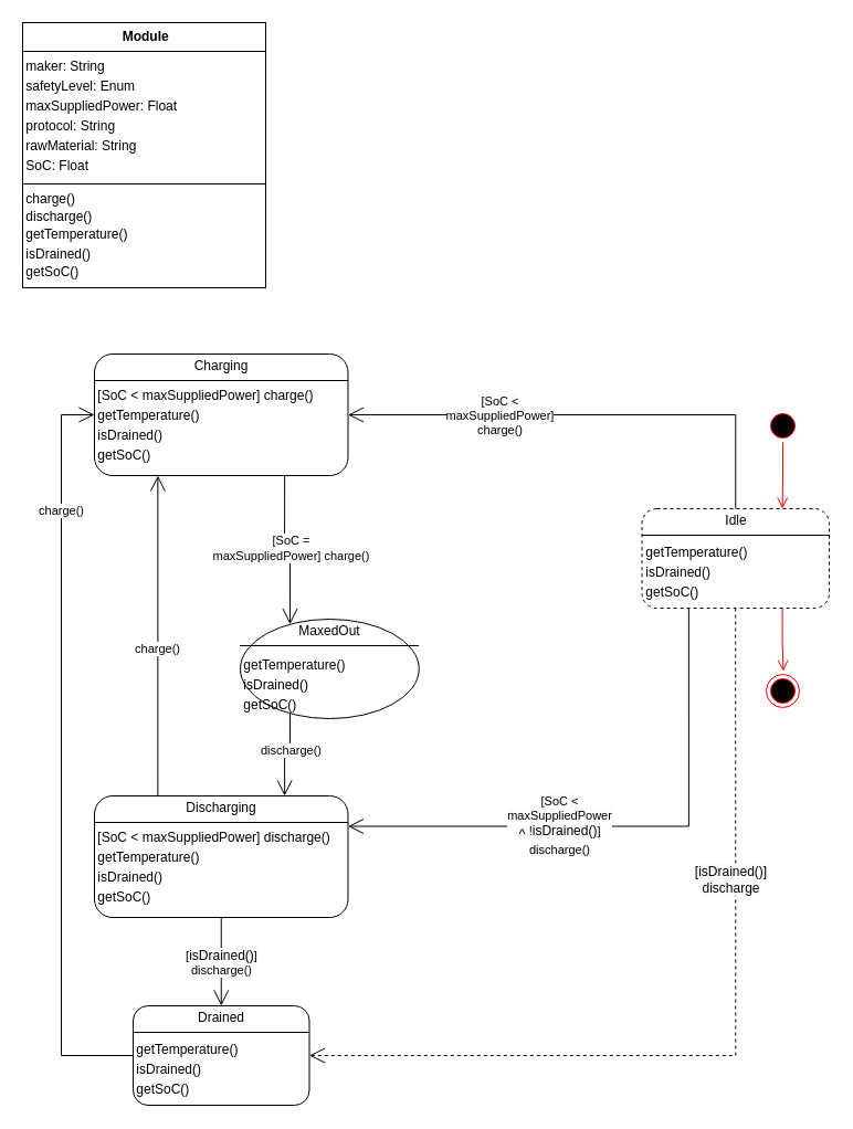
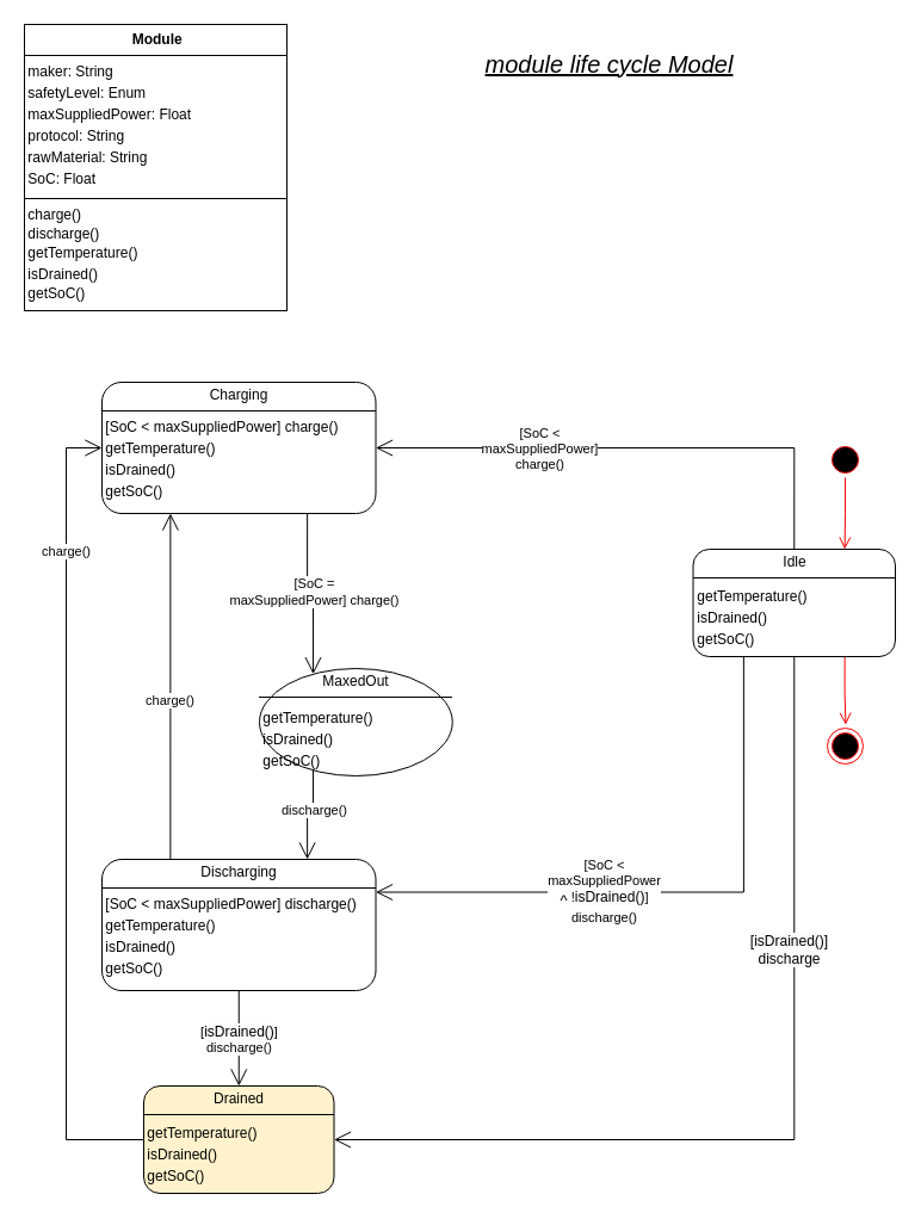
+ <mxCell id="3" value="module life cycle Model" style="text;html=1;align=center;verticalAlign=middle;resizable=0;points=[];autosize=1;strokeColor=none;fillColor=none;fontStyle=6;fontSize=20;" vertex="1" parent="1"><mxGeometry x="395" y="33" width="230" height="40" as="geometry" /></mxCell>
- <mxCell id="12" value="&lt;p style=&quot;margin:0px;margin-top:4px;text-align:center;&quot;&gt;Idle&lt;/p&gt;&lt;hr size=&quot;1&quot; style=&quot;border-style:solid;&quot;&gt;&lt;div style=&quot;height:2px;&quot;&gt;&lt;div style=&quot;height: 2px;&quot;&gt;&lt;span style=&quot;background-color: initial;&quot;&gt;&lt;br&gt;&lt;/span&gt;&lt;/div&gt;&lt;div style=&quot;height: 2px;&quot;&gt;&lt;span style=&quot;background-color: initial;&quot;&gt;&amp;nbsp;getTemperature()&lt;/span&gt;&lt;/div&gt;&lt;div style=&quot;height: 2px;&quot;&gt;&lt;br&gt;&lt;/div&gt;&lt;div style=&quot;height: 2px;&quot;&gt;&lt;br&gt;&lt;/div&gt;&lt;div style=&quot;height: 2px;&quot;&gt;&lt;br&gt;&lt;/div&gt;&lt;div style=&quot;height: 2px;&quot;&gt;&lt;br&gt;&lt;/div&gt;&lt;div style=&quot;height: 2px;&quot;&gt;&lt;br&gt;&lt;/div&gt;&lt;div style=&quot;height: 2px;&quot;&gt;&lt;br&gt;&lt;/div&gt;&lt;div style=&quot;height: 2px;&quot;&gt;&amp;nbsp;&lt;/div&gt;&lt;div style=&quot;height: 2px;&quot;&gt;&lt;br&gt;&lt;/div&gt;&lt;div style=&quot;height: 2px;&quot;&gt;&amp;nbsp;isDrained()&lt;/div&gt;&lt;div style=&quot;height: 2px;&quot;&gt;&lt;br&gt;&lt;/div&gt;&lt;div style=&quot;height: 2px;&quot;&gt;&lt;br&gt;&lt;/div&gt;&lt;div style=&quot;height: 2px;&quot;&gt;&lt;br&gt;&lt;/div&gt;&lt;div style=&quot;height: 2px;&quot;&gt;&lt;br&gt;&lt;/div&gt;&lt;div style=&quot;height: 2px;&quot;&gt;&lt;br&gt;&lt;/div&gt;&lt;div style=&quot;height: 2px;&quot;&gt;&lt;br&gt;&lt;/div&gt;&lt;div style=&quot;height: 2px;&quot;&gt;&lt;br&gt;&lt;/div&gt;&lt;div style=&quot;height: 2px;&quot;&gt;&lt;br&gt;&lt;/div&gt;&lt;div style=&quot;height: 2px;&quot;&gt;&amp;nbsp;getSoC()&lt;/div&gt;&lt;/div&gt;" style="verticalAlign=top;align=left;overflow=fill;html=1;whiteSpace=wrap;rounded=1;dashed=1;" vertex="1" parent="1"><mxGeometry x="580.5" y="460" width="169.5" height="90" as="geometry" /></mxCell>
+ <mxCell id="12" value="&lt;p style=&quot;margin:0px;margin-top:4px;text-align:center;&quot;&gt;Idle&lt;/p&gt;&lt;hr size=&quot;1&quot; style=&quot;border-style:solid;&quot;&gt;&lt;div style=&quot;height:2px;&quot;&gt;&lt;div style=&quot;height: 2px;&quot;&gt;&lt;span style=&quot;background-color: initial;&quot;&gt;&lt;br&gt;&lt;/span&gt;&lt;/div&gt;&lt;div style=&quot;height: 2px;&quot;&gt;&lt;span style=&quot;background-color: initial;&quot;&gt;&amp;nbsp;getTemperature()&lt;/span&gt;&lt;/div&gt;&lt;div style=&quot;height: 2px;&quot;&gt;&lt;br&gt;&lt;/div&gt;&lt;div style=&quot;height: 2px;&quot;&gt;&lt;br&gt;&lt;/div&gt;&lt;div style=&quot;height: 2px;&quot;&gt;&lt;br&gt;&lt;/div&gt;&lt;div style=&quot;height: 2px;&quot;&gt;&lt;br&gt;&lt;/div&gt;&lt;div style=&quot;height: 2px;&quot;&gt;&lt;br&gt;&lt;/div&gt;&lt;div style=&quot;height: 2px;&quot;&gt;&lt;br&gt;&lt;/div&gt;&lt;div style=&quot;height: 2px;&quot;&gt;&amp;nbsp;&lt;/div&gt;&lt;div style=&quot;height: 2px;&quot;&gt;&lt;br&gt;&lt;/div&gt;&lt;div style=&quot;height: 2px;&quot;&gt;&amp;nbsp;isDrained()&lt;/div&gt;&lt;div style=&quot;height: 2px;&quot;&gt;&lt;br&gt;&lt;/div&gt;&lt;div style=&quot;height: 2px;&quot;&gt;&lt;br&gt;&lt;/div&gt;&lt;div style=&quot;height: 2px;&quot;&gt;&lt;br&gt;&lt;/div&gt;&lt;div style=&quot;height: 2px;&quot;&gt;&lt;br&gt;&lt;/div&gt;&lt;div style=&quot;height: 2px;&quot;&gt;&lt;br&gt;&lt;/div&gt;&lt;div style=&quot;height: 2px;&quot;&gt;&lt;br&gt;&lt;/div&gt;&lt;div style=&quot;height: 2px;&quot;&gt;&lt;br&gt;&lt;/div&gt;&lt;div style=&quot;height: 2px;&quot;&gt;&lt;br&gt;&lt;/div&gt;&lt;div style=&quot;height: 2px;&quot;&gt;&amp;nbsp;getSoC()&lt;/div&gt;&lt;/div&gt;" style="verticalAlign=top;align=left;overflow=fill;html=1;whiteSpace=wrap;rounded=1;" vertex="1" parent="1"><mxGeometry x="580.5" y="460" width="169.5" height="90" as="geometry" /></mxCell>
- <mxCell id="15" value="&lt;p style=&quot;margin:0px;margin-top:4px;text-align:center;&quot;&gt;Drained&lt;/p&gt;&lt;hr size=&quot;1&quot; style=&quot;border-style:solid;&quot;&gt;&lt;div style=&quot;height:2px;&quot;&gt;&lt;div style=&quot;height: 2px;&quot;&gt;&lt;span style=&quot;background-color: initial;&quot;&gt;&amp;nbsp;&lt;/span&gt;&lt;/div&gt;&lt;div style=&quot;height: 2px;&quot;&gt;&amp;nbsp;getTemperature()&lt;/div&gt;&lt;div style=&quot;height: 2px;&quot;&gt;&lt;br&gt;&lt;/div&gt;&lt;div style=&quot;height: 2px;&quot;&gt;&lt;br&gt;&lt;/div&gt;&lt;div style=&quot;height: 2px;&quot;&gt;&lt;br&gt;&lt;/div&gt;&lt;div style=&quot;height: 2px;&quot;&gt;&lt;br&gt;&lt;/div&gt;&lt;div style=&quot;height: 2px;&quot;&gt;&lt;br&gt;&lt;/div&gt;&lt;div style=&quot;height: 2px;&quot;&gt;&lt;br&gt;&lt;/div&gt;&lt;div style=&quot;height: 2px;&quot;&gt;&amp;nbsp;&lt;/div&gt;&lt;div style=&quot;height: 2px;&quot;&gt;&lt;br&gt;&lt;/div&gt;&lt;div style=&quot;height: 2px;&quot;&gt;&amp;nbsp;isDrained()&lt;/div&gt;&lt;div style=&quot;height: 2px;&quot;&gt;&lt;br&gt;&lt;/div&gt;&lt;div style=&quot;height: 2px;&quot;&gt;&lt;br&gt;&lt;/div&gt;&lt;div style=&quot;height: 2px;&quot;&gt;&lt;br&gt;&lt;/div&gt;&lt;div style=&quot;height: 2px;&quot;&gt;&lt;br&gt;&lt;/div&gt;&lt;div style=&quot;height: 2px;&quot;&gt;&lt;br&gt;&lt;/div&gt;&lt;div style=&quot;height: 2px;&quot;&gt;&lt;br&gt;&lt;/div&gt;&lt;div style=&quot;height: 2px;&quot;&gt;&lt;br&gt;&lt;/div&gt;&lt;div style=&quot;height: 2px;&quot;&gt;&lt;br&gt;&lt;/div&gt;&lt;div style=&quot;height: 2px;&quot;&gt;&amp;nbsp;getSoC()&lt;/div&gt;&lt;/div&gt;" style="verticalAlign=top;align=left;overflow=fill;html=1;whiteSpace=wrap;rounded=1;" vertex="1" parent="1"><mxGeometry x="120" y="910" width="159.5" height="90" as="geometry" /></mxCell>
+ <mxCell id="15" value="&lt;p style=&quot;margin:0px;margin-top:4px;text-align:center;&quot;&gt;Drained&lt;/p&gt;&lt;hr size=&quot;1&quot; style=&quot;border-style:solid;&quot;&gt;&lt;div style=&quot;height:2px;&quot;&gt;&lt;div style=&quot;height: 2px;&quot;&gt;&lt;span style=&quot;background-color: initial;&quot;&gt;&amp;nbsp;&lt;/span&gt;&lt;/div&gt;&lt;div style=&quot;height: 2px;&quot;&gt;&amp;nbsp;getTemperature()&lt;/div&gt;&lt;div style=&quot;height: 2px;&quot;&gt;&lt;br&gt;&lt;/div&gt;&lt;div style=&quot;height: 2px;&quot;&gt;&lt;br&gt;&lt;/div&gt;&lt;div style=&quot;height: 2px;&quot;&gt;&lt;br&gt;&lt;/div&gt;&lt;div style=&quot;height: 2px;&quot;&gt;&lt;br&gt;&lt;/div&gt;&lt;div style=&quot;height: 2px;&quot;&gt;&lt;br&gt;&lt;/div&gt;&lt;div style=&quot;height: 2px;&quot;&gt;&lt;br&gt;&lt;/div&gt;&lt;div style=&quot;height: 2px;&quot;&gt;&amp;nbsp;&lt;/div&gt;&lt;div style=&quot;height: 2px;&quot;&gt;&lt;br&gt;&lt;/div&gt;&lt;div style=&quot;height: 2px;&quot;&gt;&amp;nbsp;isDrained()&lt;/div&gt;&lt;div style=&quot;height: 2px;&quot;&gt;&lt;br&gt;&lt;/div&gt;&lt;div style=&quot;height: 2px;&quot;&gt;&lt;br&gt;&lt;/div&gt;&lt;div style=&quot;height: 2px;&quot;&gt;&lt;br&gt;&lt;/div&gt;&lt;div style=&quot;height: 2px;&quot;&gt;&lt;br&gt;&lt;/div&gt;&lt;div style=&quot;height: 2px;&quot;&gt;&lt;br&gt;&lt;/div&gt;&lt;div style=&quot;height: 2px;&quot;&gt;&lt;br&gt;&lt;/div&gt;&lt;div style=&quot;height: 2px;&quot;&gt;&lt;br&gt;&lt;/div&gt;&lt;div style=&quot;height: 2px;&quot;&gt;&lt;br&gt;&lt;/div&gt;&lt;div style=&quot;height: 2px;&quot;&gt;&amp;nbsp;getSoC()&lt;/div&gt;&lt;/div&gt;" style="verticalAlign=top;align=left;overflow=fill;html=1;whiteSpace=wrap;rounded=1;fillColor=#fff2cc;" vertex="1" parent="1"><mxGeometry x="120" y="910" width="159.5" height="90" as="geometry" /></mxCell>
- <mxCell id="8" style="edgeStyle=orthogonalEdgeStyle;rounded=0;orthogonalLoop=1;jettySize=auto;html=1;entryX=1;entryY=0.5;entryDx=0;entryDy=0;endArrow=open;endFill=0;endSize=12;exitX=0.5;exitY=1;exitDx=0;exitDy=0;dashed=1;" edge="1" parent="1" source="12" target="15"><mxGeometry relative="1" as="geometry" /></mxCell>
+ <mxCell id="8" style="edgeStyle=orthogonalEdgeStyle;rounded=0;orthogonalLoop=1;jettySize=auto;html=1;entryX=1;entryY=0.5;entryDx=0;entryDy=0;endArrow=open;endFill=0;endSize=12;exitX=0.5;exitY=1;exitDx=0;exitDy=0;" edge="1" parent="1" source="12" target="15"><mxGeometry relative="1" as="geometry" /></mxCell>
